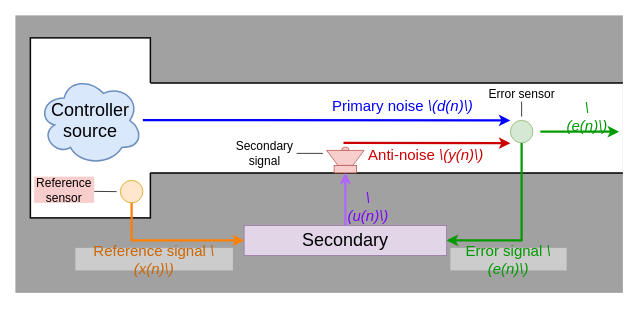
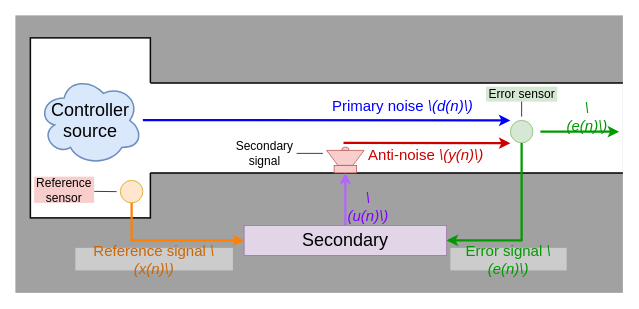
- <mxCell id="23" value="&lt;font style=&quot;font-size: 16px;&quot;&gt;Error sensor&lt;br&gt;&lt;/font&gt;" style="rounded=0;whiteSpace=wrap;html=1;strokeColor=none;" parent="1" vertex="1"><mxGeometry x="647.5" y="115" width="95" height="20" as="geometry" /></mxCell>
+ <mxCell id="23" value="&lt;font style=&quot;font-size: 16px;&quot;&gt;Error sensor&lt;br&gt;&lt;/font&gt;" style="rounded=0;whiteSpace=wrap;html=1;strokeColor=none;fillColor=#d5e8d4;" parent="1" vertex="1"><mxGeometry x="647.5" y="115" width="95" height="20" as="geometry" /></mxCell>
